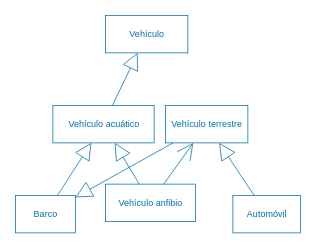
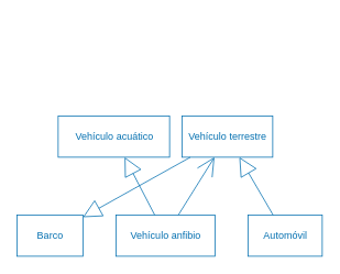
- <mxCell id="4" value="Vehículo" style="html=1;fillColor=none;fontColor=#006EAF;strokeColor=#006EAF;" vertex="1" parent="1"><mxGeometry x="140" y="20" width="110" height="50" as="geometry" /></mxCell>
- <mxCell id="2" value="" style="endArrow=block;html=1;endFill=0;elbow=vertical;strokeColor=#006EAF;fontColor=#006EAF;strokeWidth=1;endSize=20;" parent="1" source="5" target="4" edge="1"><mxGeometry width="160" relative="1" as="geometry"><mxPoint x="53.793" y="390" as="sourcePoint" /><mxPoint x="67.816" y="268" as="targetPoint" /></mxGeometry></mxCell>
- <mxCell id="10" value="" style="endArrow=block;html=1;endFill=0;elbow=vertical;strokeColor=#006EAF;fontColor=#006EAF;strokeWidth=1;endSize=20;" edge="1" parent="1" source="7" target="5"><mxGeometry width="160" relative="1" as="geometry"><mxPoint x="101.667" y="150" as="sourcePoint" /><mxPoint x="148.333" y="80" as="targetPoint" /></mxGeometry></mxCell>
- <mxCell id="8" value="Vehículo anfibio" style="html=1;fillColor=none;fontColor=#006EAF;strokeColor=#006EAF;" vertex="1" parent="1"><mxGeometry x="140" y="245" width="120" height="50" as="geometry" /></mxCell>
+ <mxCell id="8" value="Vehículo anfibio" style="html=1;fillColor=none;fontColor=#006EAF;strokeColor=#006EAF;" vertex="1" parent="1"><mxGeometry x="140" y="260" width="120" height="50" as="geometry" /></mxCell>
- <mxCell id="9" value="Automóvil" style="html=1;fillColor=none;fontColor=#006EAF;strokeColor=#006EAF;" vertex="1" parent="1"><mxGeometry x="310" y="260" width="90" height="50" as="geometry" /></mxCell>
+ <mxCell id="9" value="Automóvil" style="html=1;fillColor=none;fontColor=#006EAF;strokeColor=#006EAF;" vertex="1" parent="1"><mxGeometry x="300" y="260" width="90" height="50" as="geometry" /></mxCell>
